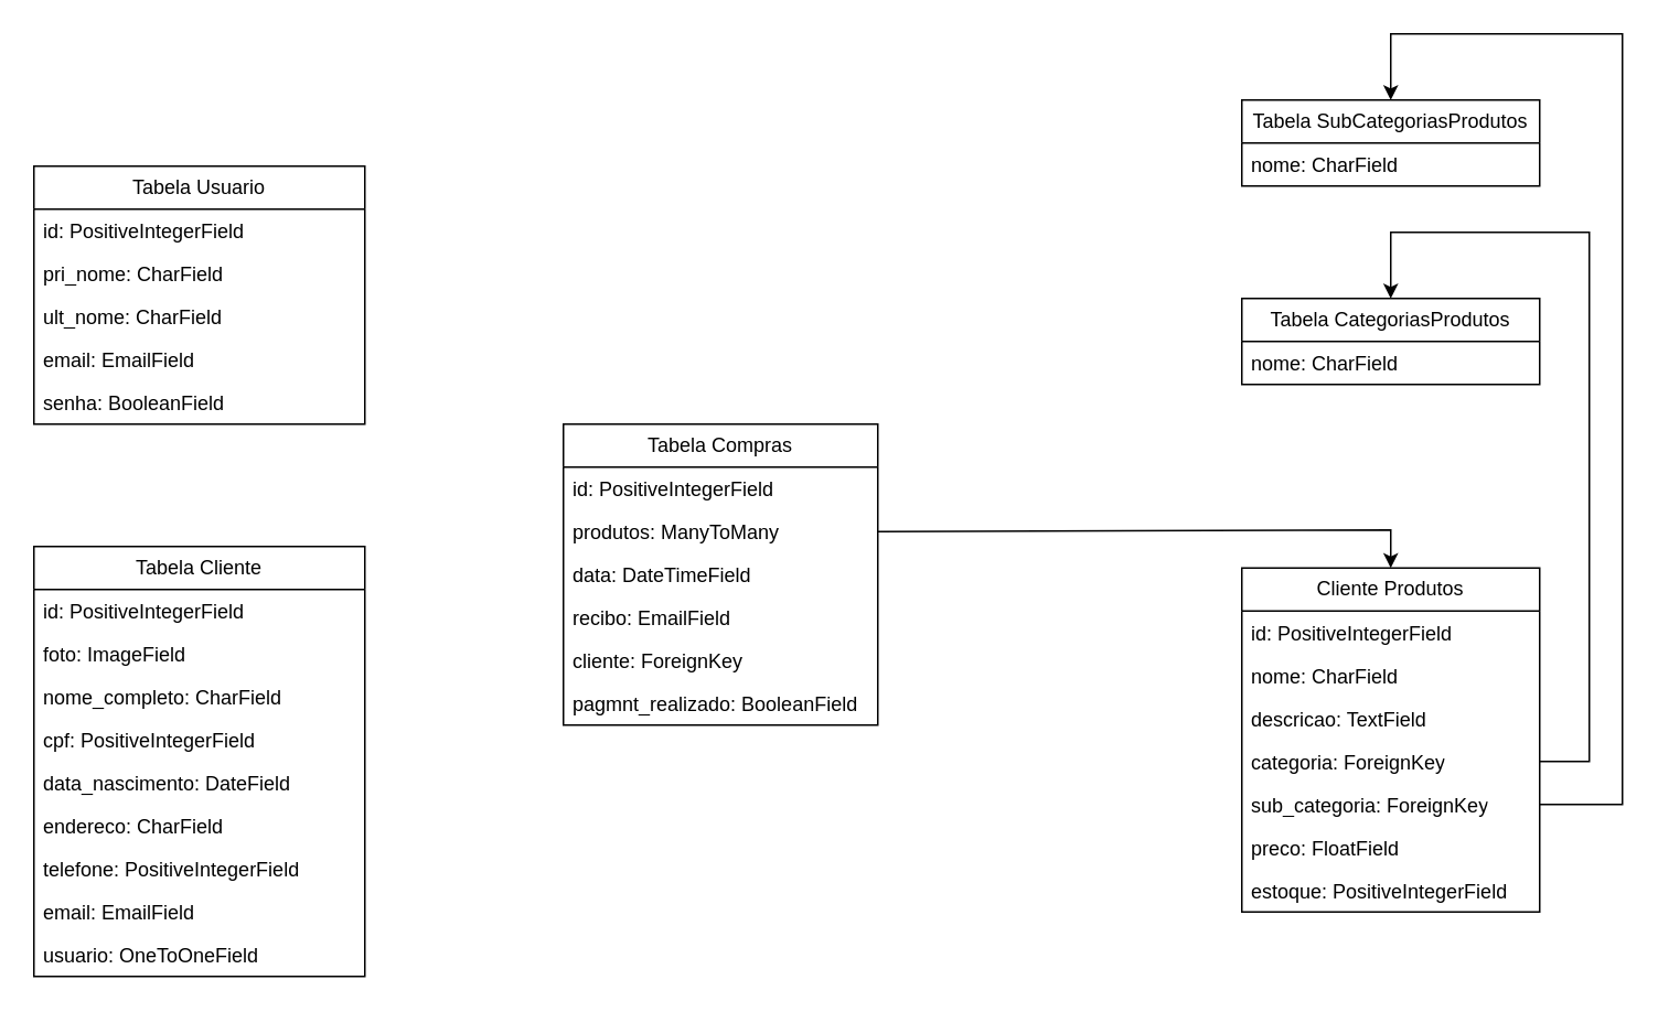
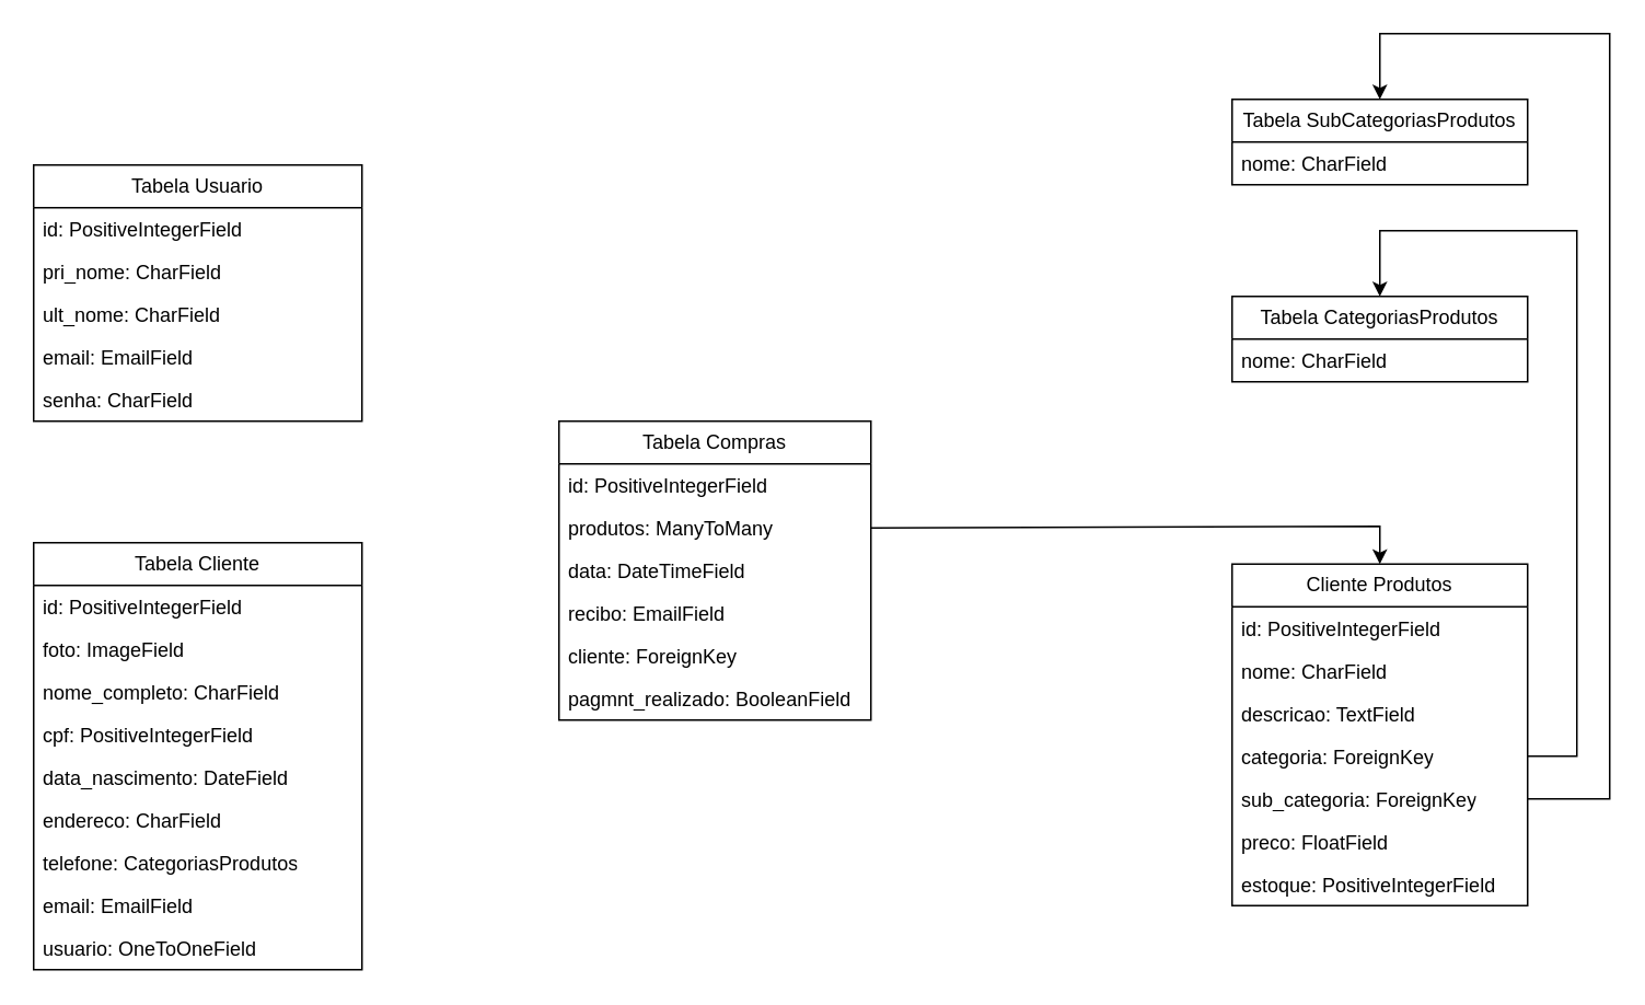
- <mxCell id="7" value="senha: BooleanField" style="text;strokeColor=none;fillColor=none;align=left;verticalAlign=top;spacingLeft=4;spacingRight=4;overflow=hidden;rotatable=0;points=[[0,0.5],[1,0.5]];portConstraint=eastwest;whiteSpace=wrap;html=1;" parent="2" vertex="1"><mxGeometry y="130" width="200" height="26" as="geometry" /></mxCell>
+ <mxCell id="7" value="senha: CharField" style="text;strokeColor=none;fillColor=none;align=left;verticalAlign=top;spacingLeft=4;spacingRight=4;overflow=hidden;rotatable=0;points=[[0,0.5],[1,0.5]];portConstraint=eastwest;whiteSpace=wrap;html=1;" parent="2" vertex="1"><mxGeometry y="130" width="200" height="26" as="geometry" /></mxCell>
- <mxCell id="32" value="telefone: PositiveIntegerField" style="text;strokeColor=none;fillColor=none;align=left;verticalAlign=top;spacingLeft=4;spacingRight=4;overflow=hidden;rotatable=0;points=[[0,0.5],[1,0.5]];portConstraint=eastwest;whiteSpace=wrap;html=1;" parent="25" vertex="1"><mxGeometry y="182" width="200" height="26" as="geometry" /></mxCell>
+ <mxCell id="32" value="telefone: CategoriasProdutos" style="text;strokeColor=none;fillColor=none;align=left;verticalAlign=top;spacingLeft=4;spacingRight=4;overflow=hidden;rotatable=0;points=[[0,0.5],[1,0.5]];portConstraint=eastwest;whiteSpace=wrap;html=1;" parent="25" vertex="1"><mxGeometry y="182" width="200" height="26" as="geometry" /></mxCell>
